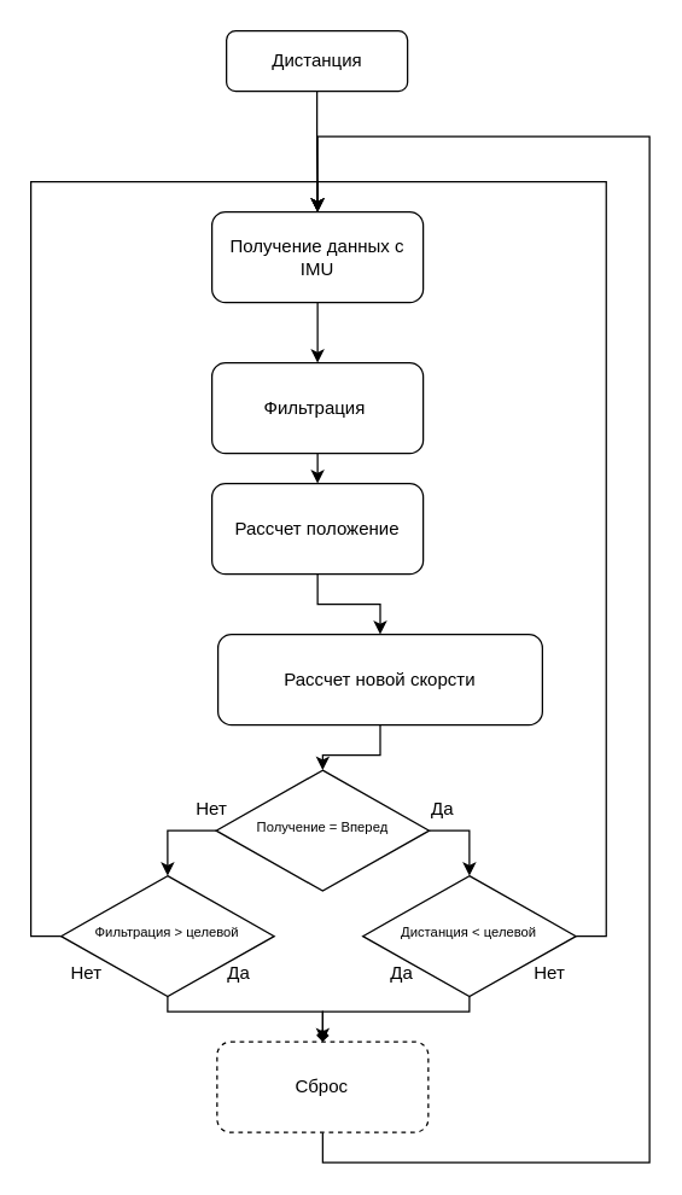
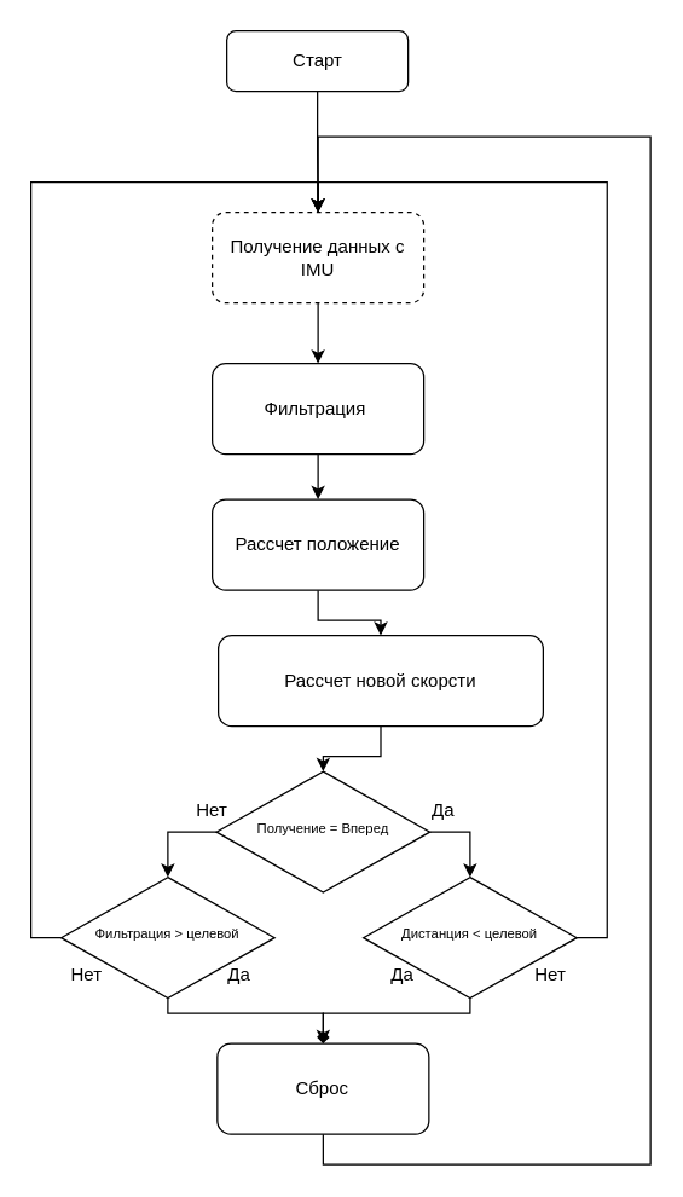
- <mxCell id="22" value="Дистанция" style="rounded=1;whiteSpace=wrap;html=1;fontSize=12;glass=0;strokeWidth=1;shadow=0;" vertex="1" parent="1"><mxGeometry x="149.62" y="20" width="120" height="40" as="geometry" /></mxCell>
+ <mxCell id="22" value="Старт" style="rounded=1;whiteSpace=wrap;html=1;fontSize=12;glass=0;strokeWidth=1;shadow=0;" vertex="1" parent="1"><mxGeometry x="149.62" y="20" width="120" height="40" as="geometry" /></mxCell>
- <mxCell id="3" value="Получение данных с IMU" style="rounded=1;whiteSpace=wrap;html=1;fontSize=12;glass=0;strokeWidth=1;shadow=0;" parent="1" vertex="1"><mxGeometry x="140" y="140" width="140" height="60" as="geometry" /></mxCell>
+ <mxCell id="3" value="Получение данных с IMU" style="rounded=1;whiteSpace=wrap;html=1;fontSize=12;glass=0;strokeWidth=1;shadow=0;dashed=1;" parent="1" vertex="1"><mxGeometry x="140" y="140" width="140" height="60" as="geometry" /></mxCell>
- <mxCell id="7" value="Рассчет положение" style="rounded=1;whiteSpace=wrap;html=1;fontSize=12;glass=0;strokeWidth=1;shadow=0;" vertex="1" parent="1"><mxGeometry x="140" y="320" width="140" height="60" as="geometry" /></mxCell>
+ <mxCell id="7" value="Рассчет положение" style="rounded=1;whiteSpace=wrap;html=1;fontSize=12;glass=0;strokeWidth=1;shadow=0;" vertex="1" parent="1"><mxGeometry x="140" y="330" width="140" height="60" as="geometry" /></mxCell>
- <mxCell id="20" value="Сброс" style="rounded=1;whiteSpace=wrap;html=1;fontSize=12;glass=0;strokeWidth=1;shadow=0;dashed=1;" vertex="1" parent="1"><mxGeometry x="143.38" y="690" width="140" height="60" as="geometry" /></mxCell>
+ <mxCell id="20" value="Сброс" style="rounded=1;whiteSpace=wrap;html=1;fontSize=12;glass=0;strokeWidth=1;shadow=0;" vertex="1" parent="1"><mxGeometry x="143.38" y="690" width="140" height="60" as="geometry" /></mxCell>
